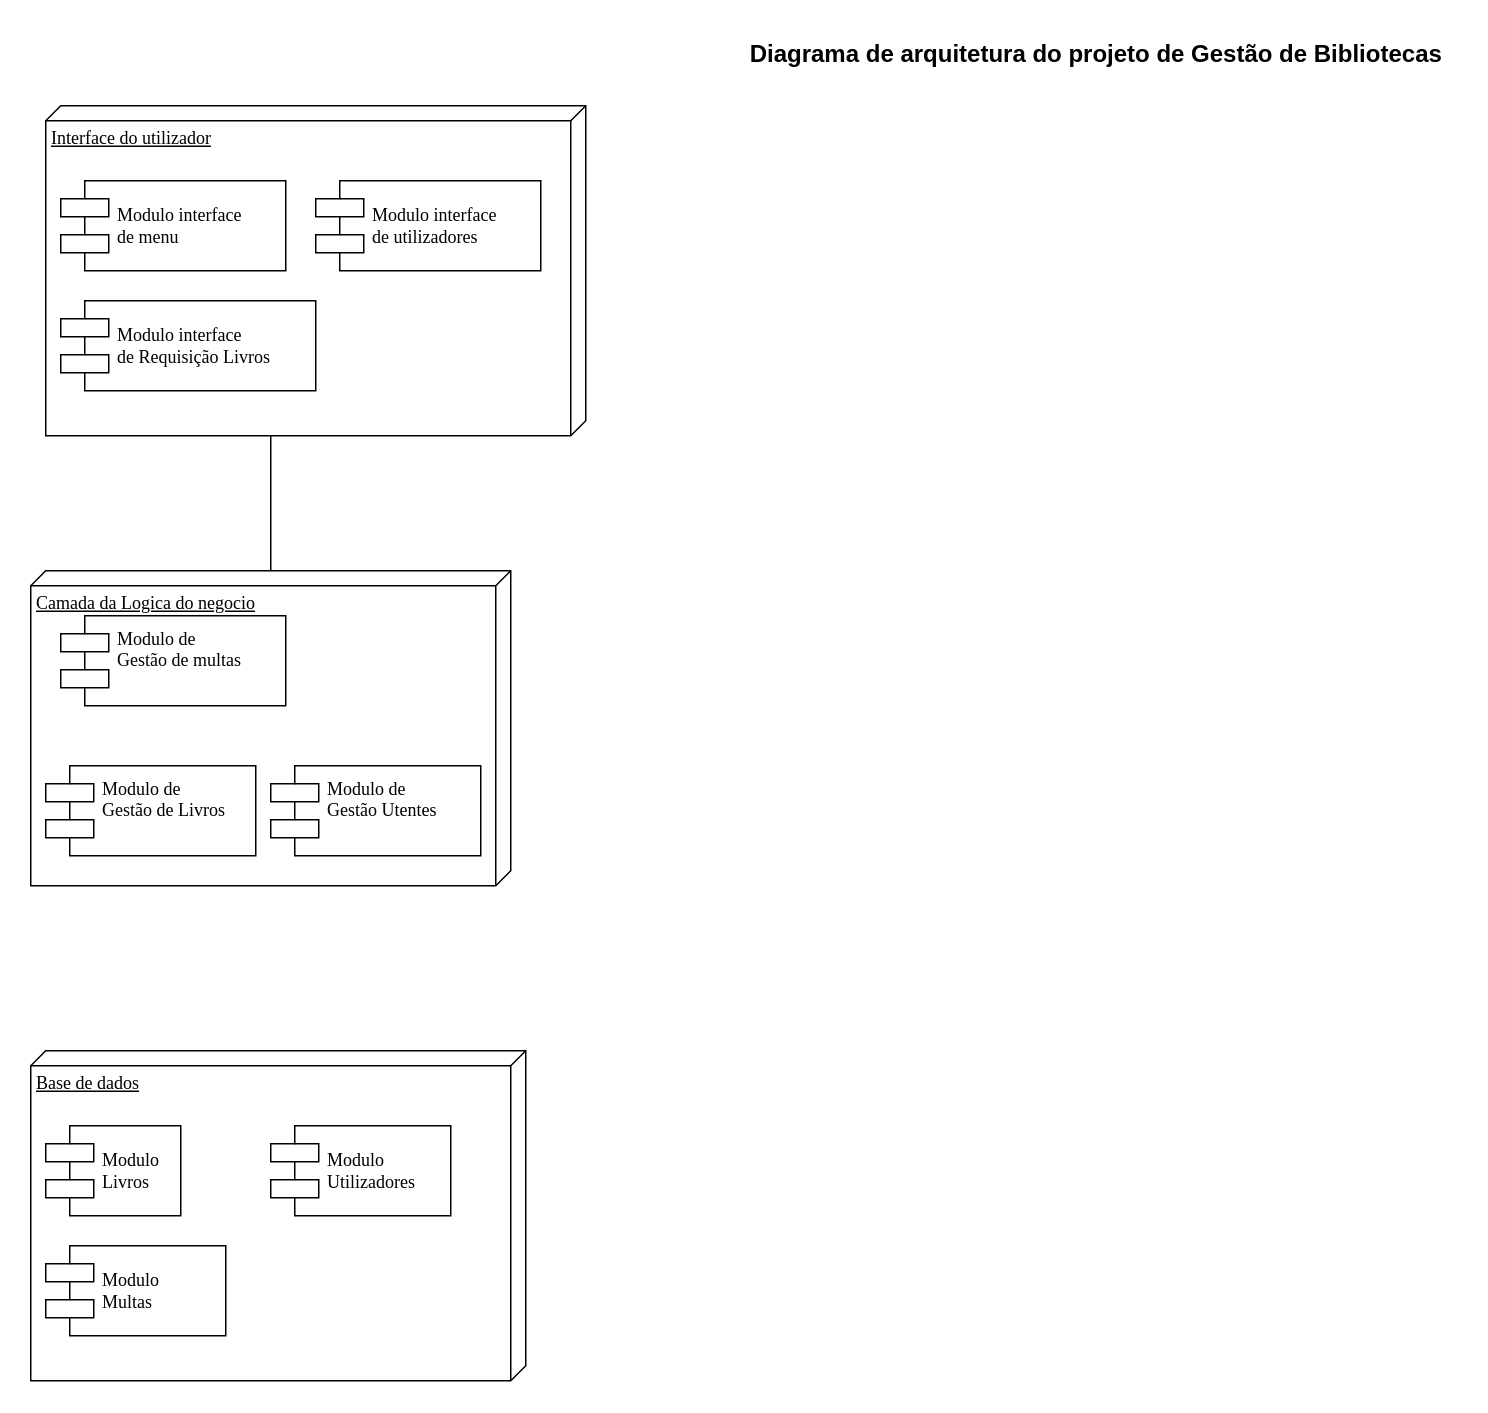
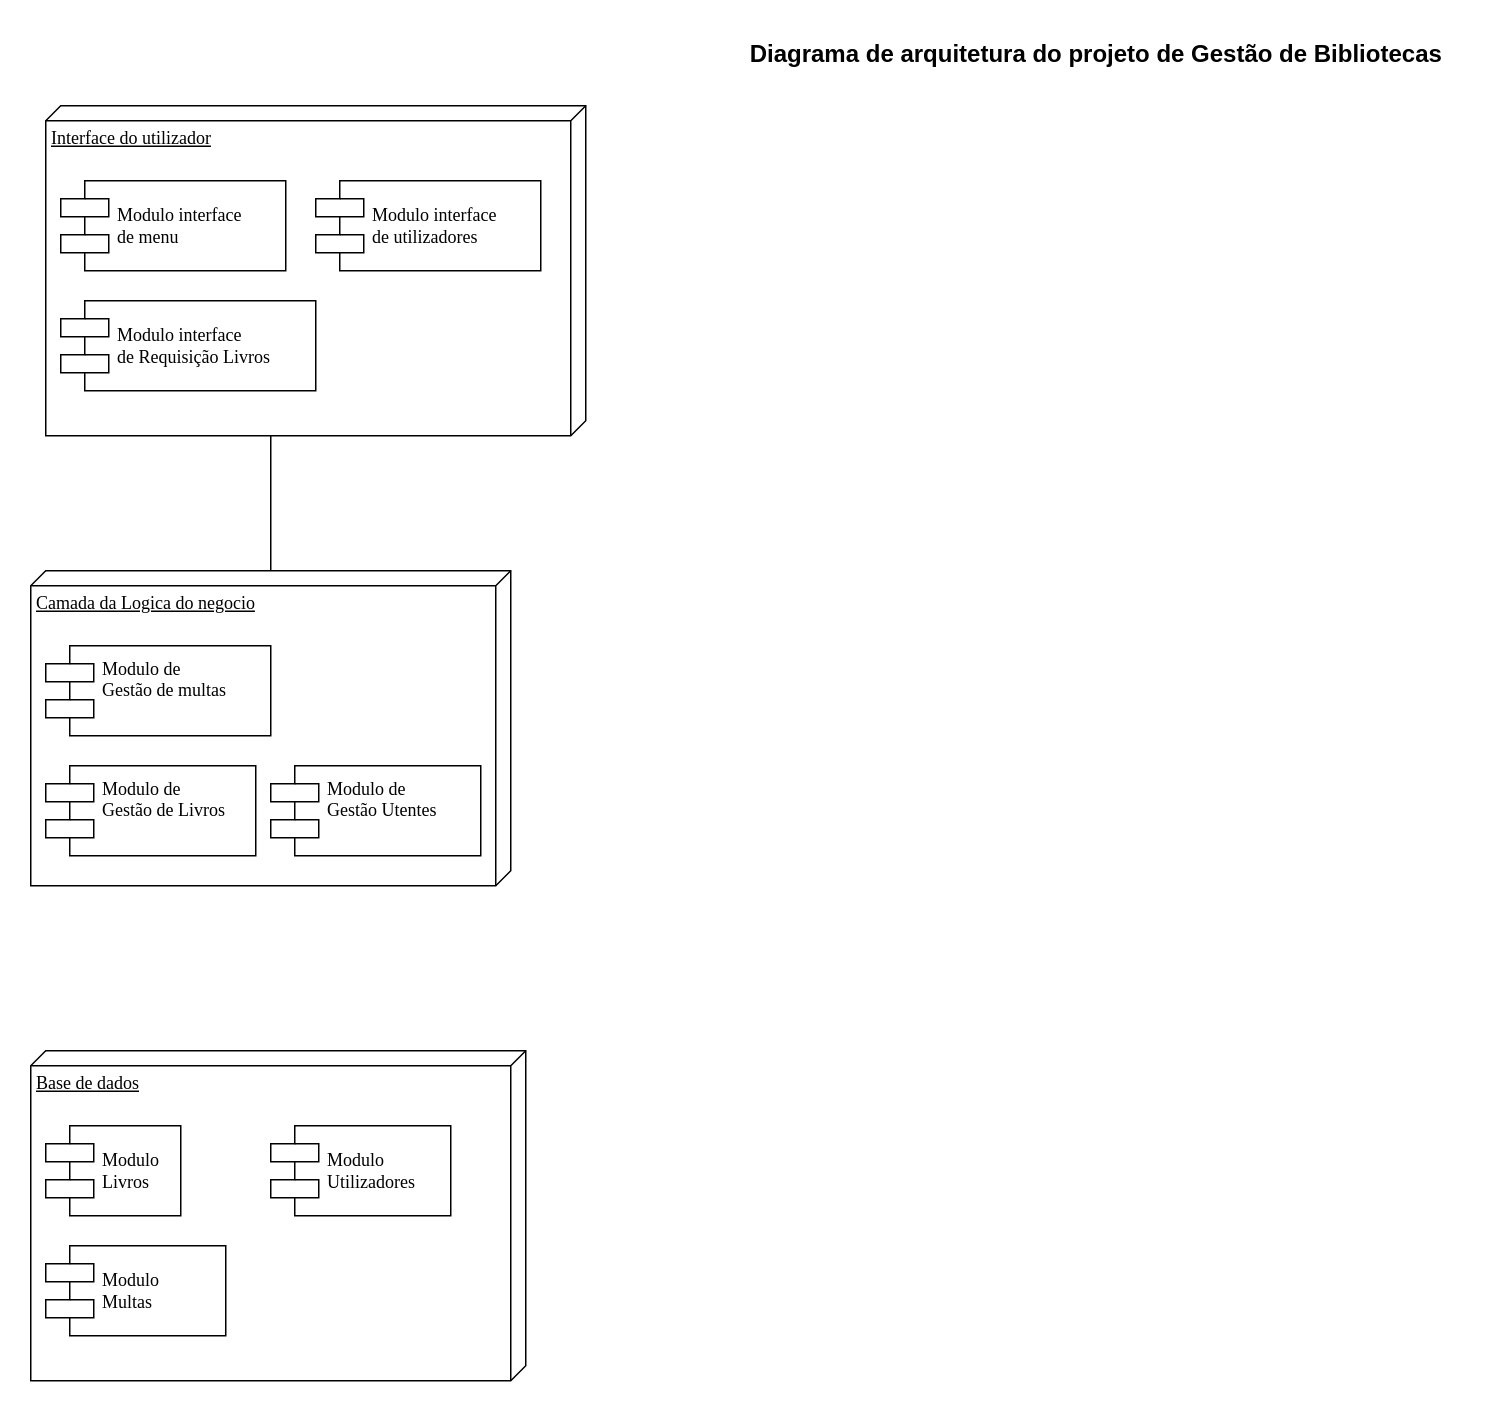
- <mxCell id="5" value="Modulo de&amp;nbsp;&lt;div&gt;Gestão de multas&lt;br&gt;&lt;div&gt;&lt;br&gt;&lt;/div&gt;&lt;/div&gt;" style="shape=component;align=left;spacingLeft=36;rounded=0;shadow=0;comic=0;labelBackgroundColor=none;strokeWidth=1;fontFamily=Verdana;fontSize=12;html=1;" parent="1" vertex="1"><mxGeometry x="40" y="410" width="150" height="60" as="geometry" /></mxCell>
+ <mxCell id="5" value="Modulo de&amp;nbsp;&lt;div&gt;Gestão de multas&lt;br&gt;&lt;div&gt;&lt;br&gt;&lt;/div&gt;&lt;/div&gt;" style="shape=component;align=left;spacingLeft=36;rounded=0;shadow=0;comic=0;labelBackgroundColor=none;strokeWidth=1;fontFamily=Verdana;fontSize=12;html=1;" parent="1" vertex="1"><mxGeometry x="30" y="430" width="150" height="60" as="geometry" /></mxCell>
